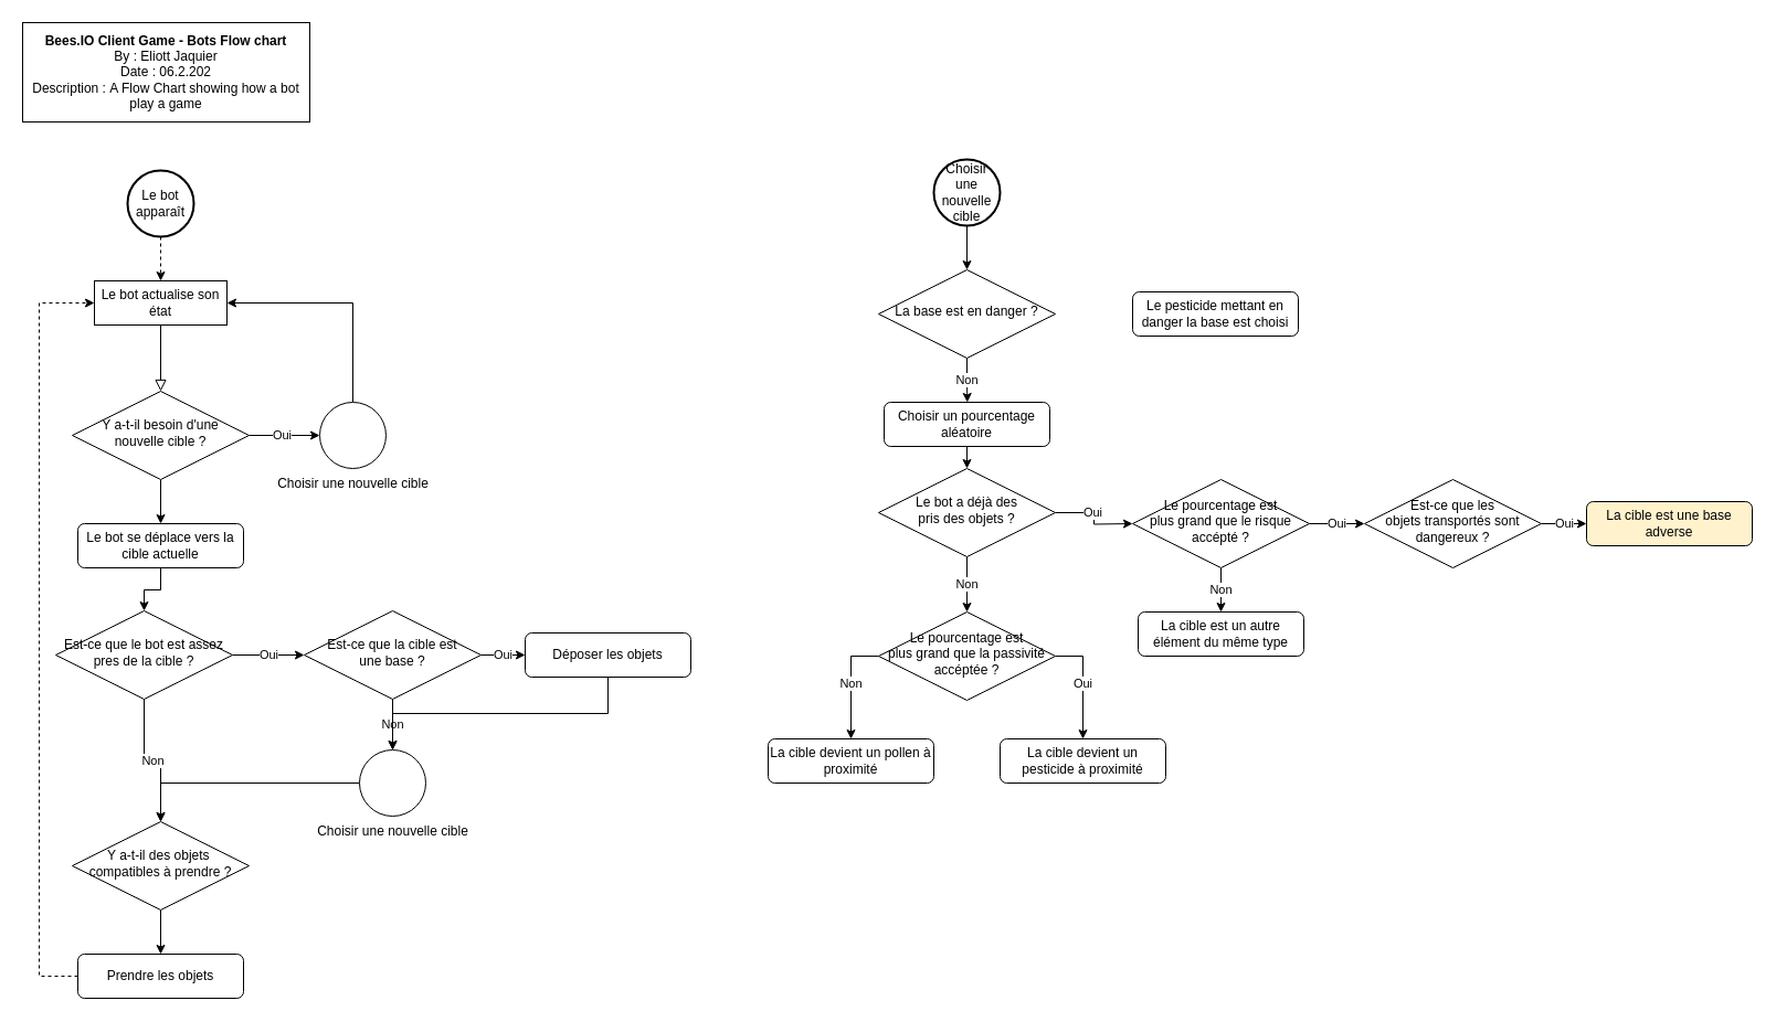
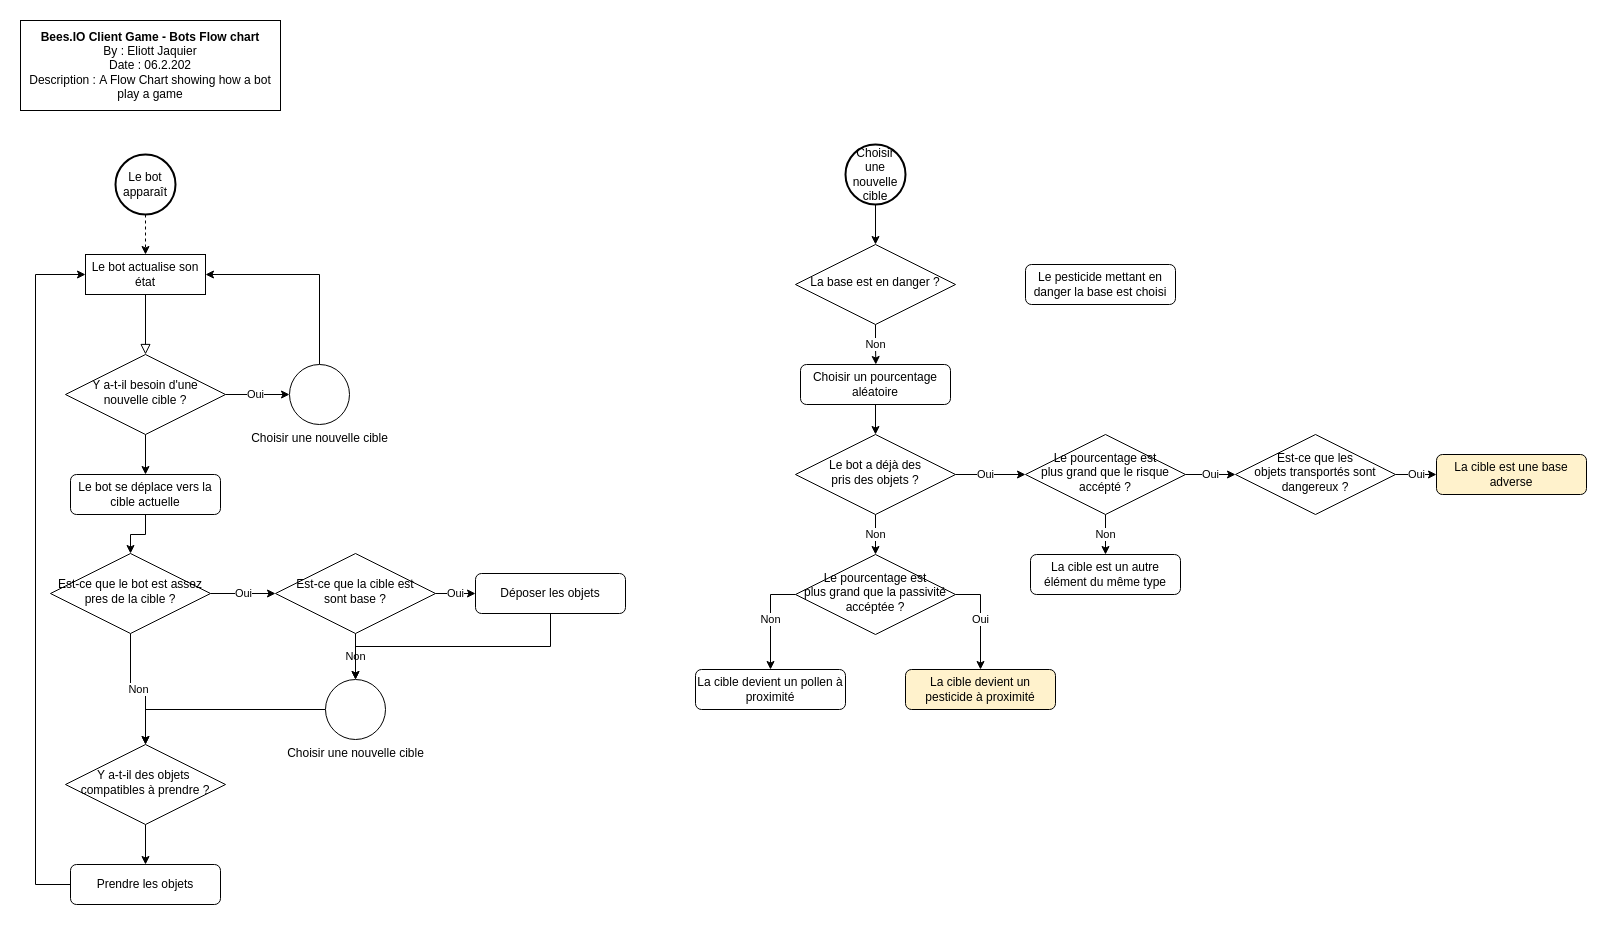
- <mxCell id="20" value="Le bot a déjà des &lt;br&gt;pris des objets ?" style="rhombus;whiteSpace=wrap;html=1;shadow=0;fontFamily=Helvetica;fontSize=12;align=center;strokeWidth=1;spacing=6;spacingTop=-4;" parent="1" vertex="1"><mxGeometry x="795" y="424" width="160" height="80" as="geometry" /></mxCell>
+ <mxCell id="20" value="Le bot a déjà des &lt;br&gt;pris des objets ?" style="rhombus;whiteSpace=wrap;html=1;shadow=0;fontFamily=Helvetica;fontSize=12;align=center;strokeWidth=1;spacing=6;spacingTop=-4;" parent="1" vertex="1"><mxGeometry x="795" y="434" width="160" height="80" as="geometry" /></mxCell>
- <mxCell id="47" style="edgeStyle=orthogonalEdgeStyle;rounded=0;orthogonalLoop=1;jettySize=auto;html=1;exitX=0;exitY=0.5;exitDx=0;exitDy=0;entryX=0;entryY=0.5;entryDx=0;entryDy=0;dashed=1;" parent="1" source="48" target="3" edge="1"><mxGeometry relative="1" as="geometry"><Array as="points"><mxPoint x="35" y="884" /><mxPoint x="35" y="274" /></Array></mxGeometry></mxCell>
+ <mxCell id="47" style="edgeStyle=orthogonalEdgeStyle;rounded=0;orthogonalLoop=1;jettySize=auto;html=1;exitX=0;exitY=0.5;exitDx=0;exitDy=0;entryX=0;entryY=0.5;entryDx=0;entryDy=0;" parent="1" source="48" target="3" edge="1"><mxGeometry relative="1" as="geometry"><Array as="points"><mxPoint x="35" y="884" /><mxPoint x="35" y="274" /></Array></mxGeometry></mxCell>
- <mxCell id="44" value="Est-ce que la cible est &lt;br&gt;une base ?" style="rhombus;whiteSpace=wrap;html=1;shadow=0;fontFamily=Helvetica;fontSize=12;align=center;strokeWidth=1;spacing=6;spacingTop=-4;" parent="1" vertex="1"><mxGeometry x="275" y="553" width="160" height="80" as="geometry" /></mxCell>
+ <mxCell id="44" value="Est-ce que la cible est &lt;br&gt;sont base ?" style="rhombus;whiteSpace=wrap;html=1;shadow=0;fontFamily=Helvetica;fontSize=12;align=center;strokeWidth=1;spacing=6;spacingTop=-4;" parent="1" vertex="1"><mxGeometry x="275" y="553" width="160" height="80" as="geometry" /></mxCell>
- <mxCell id="28" value="La cible devient un pesticide à proximité" style="rounded=1;whiteSpace=wrap;html=1;fontSize=12;glass=0;strokeWidth=1;shadow=0;" parent="1" vertex="1"><mxGeometry x="905" y="669" width="150" height="40" as="geometry" /></mxCell>
+ <mxCell id="28" value="La cible devient un pesticide à proximité" style="rounded=1;whiteSpace=wrap;html=1;fontSize=12;glass=0;strokeWidth=1;shadow=0;fillColor=#fff2cc;" parent="1" vertex="1"><mxGeometry x="905" y="669" width="150" height="40" as="geometry" /></mxCell>
